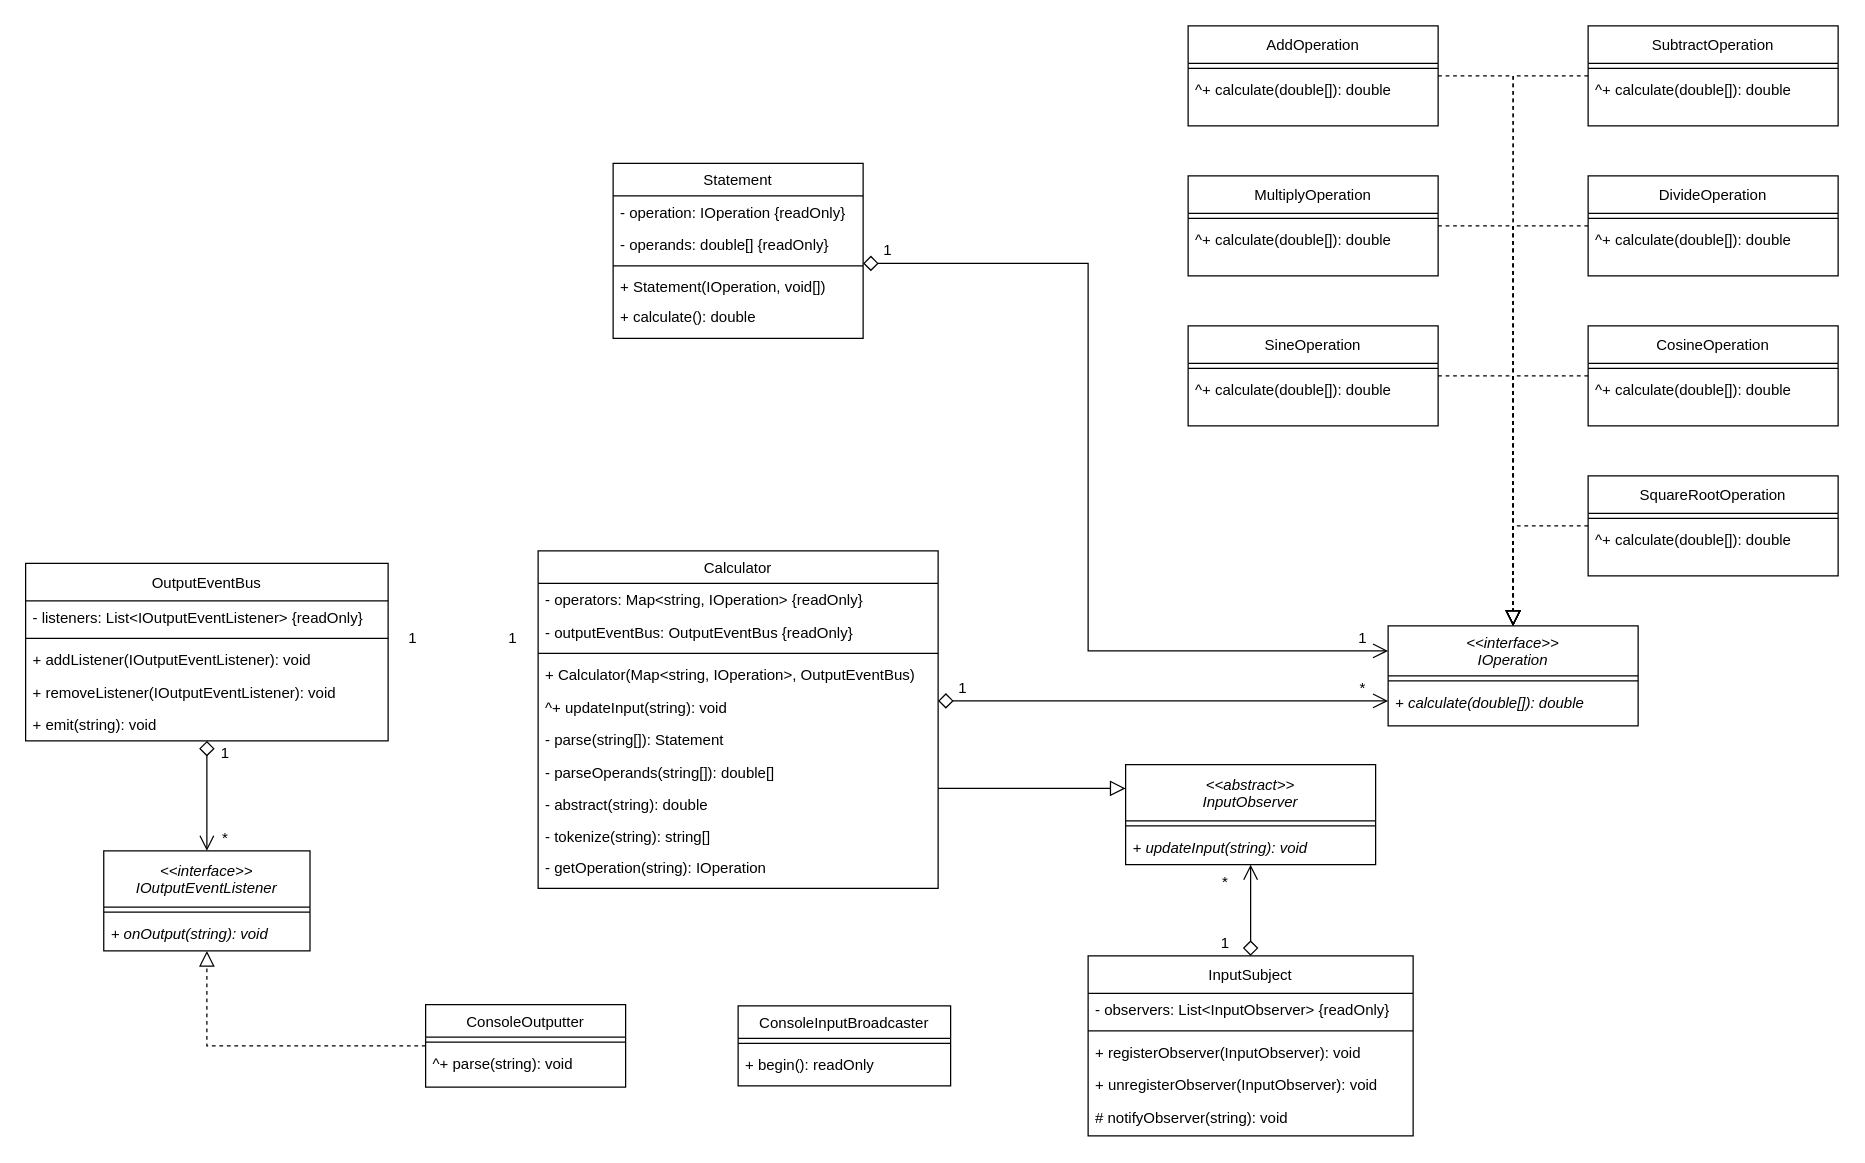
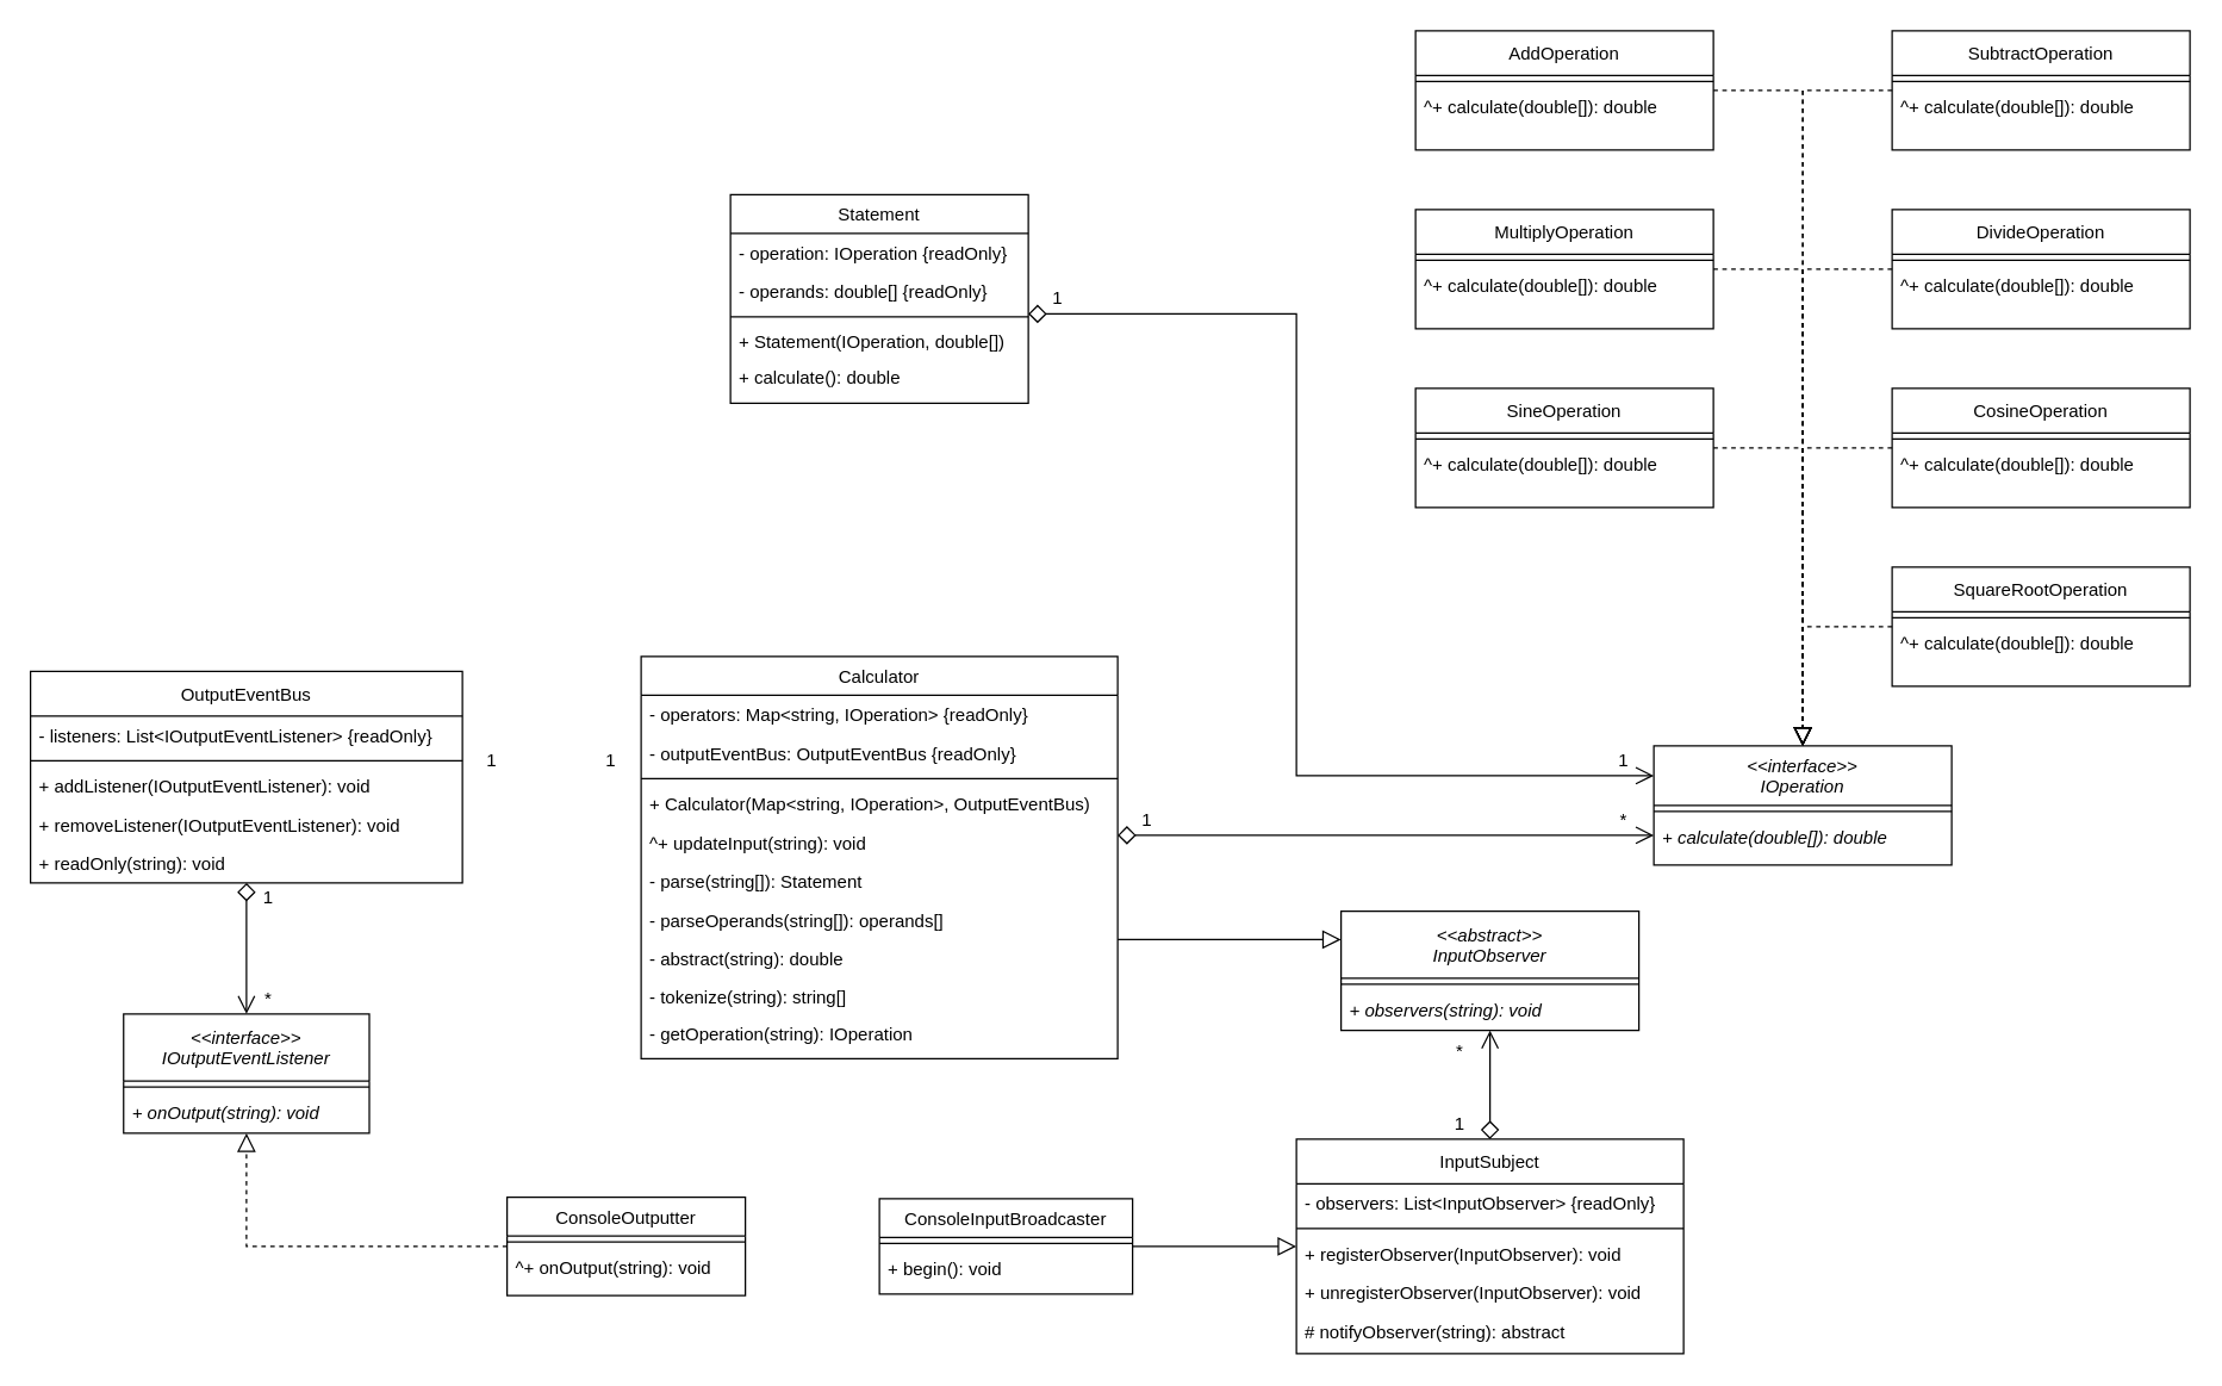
- <mxCell id="89" value="+ Statement(IOperation, void[])" style="text;align=left;verticalAlign=middle;spacingLeft=4;spacingRight=4;overflow=hidden;rotatable=0;points=[[0,0.5],[1,0.5]];portConstraint=eastwest;" parent="85" vertex="1"><mxGeometry y="86" width="200" height="24" as="geometry" /></mxCell>
+ <mxCell id="89" value="+ Statement(IOperation, double[])" style="text;align=left;verticalAlign=middle;spacingLeft=4;spacingRight=4;overflow=hidden;rotatable=0;points=[[0,0.5],[1,0.5]];portConstraint=eastwest;" parent="85" vertex="1"><mxGeometry y="86" width="200" height="24" as="geometry" /></mxCell>
- <mxCell id="32" value="+ emit(string): void" style="text;align=left;verticalAlign=middle;spacingLeft=4;spacingRight=4;overflow=hidden;rotatable=0;points=[[0,0.5],[1,0.5]];portConstraint=eastwest;fontStyle=0" parent="27" vertex="1"><mxGeometry y="116" width="290" height="26" as="geometry" /></mxCell>
+ <mxCell id="32" value="+ readOnly(string): void" style="text;align=left;verticalAlign=middle;spacingLeft=4;spacingRight=4;overflow=hidden;rotatable=0;points=[[0,0.5],[1,0.5]];portConstraint=eastwest;fontStyle=0" parent="27" vertex="1"><mxGeometry y="116" width="290" height="26" as="geometry" /></mxCell>
- <mxCell id="60" value="- parseOperands(string[]): double[]" style="text;align=left;verticalAlign=middle;spacingLeft=4;spacingRight=4;overflow=hidden;rotatable=0;points=[[0,0.5],[1,0.5]];portConstraint=eastwest;" parent="53" vertex="1"><mxGeometry y="164" width="320" height="26" as="geometry" /></mxCell>
+ <mxCell id="60" value="- parseOperands(string[]): operands[]" style="text;align=left;verticalAlign=middle;spacingLeft=4;spacingRight=4;overflow=hidden;rotatable=0;points=[[0,0.5],[1,0.5]];portConstraint=eastwest;" parent="53" vertex="1"><mxGeometry y="164" width="320" height="26" as="geometry" /></mxCell>
- <mxCell id="42" value="+ updateInput(string): void" style="text;align=left;verticalAlign=middle;spacingLeft=4;spacingRight=4;overflow=hidden;rotatable=0;points=[[0,0.5],[1,0.5]];portConstraint=eastwest;fontStyle=2" parent="40" vertex="1"><mxGeometry y="53" width="200" height="26" as="geometry" /></mxCell>
+ <mxCell id="42" value="+ observers(string): void" style="text;align=left;verticalAlign=middle;spacingLeft=4;spacingRight=4;overflow=hidden;rotatable=0;points=[[0,0.5],[1,0.5]];portConstraint=eastwest;fontStyle=2" parent="40" vertex="1"><mxGeometry y="53" width="200" height="26" as="geometry" /></mxCell>
+ <mxCell id="24" style="edgeStyle=orthogonalEdgeStyle;rounded=0;orthogonalLoop=1;jettySize=auto;html=1;startArrow=none;startFill=0;startSize=10;endArrow=block;endFill=0;endSize=10;targetPerimeterSpacing=0;verticalAlign=middle;" parent="1" source="34" target="64" edge="1"><mxGeometry relative="1" as="geometry" /></mxCell>
- <mxCell id="39" value="^+ parse(string): void" style="text;align=left;verticalAlign=middle;spacingLeft=4;spacingRight=4;overflow=hidden;rotatable=0;points=[[0,0.5],[1,0.5]];portConstraint=eastwest;fontStyle=0" parent="37" vertex="1"><mxGeometry y="34" width="160" height="26" as="geometry" /></mxCell>
+ <mxCell id="39" value="^+ onOutput(string): void" style="text;align=left;verticalAlign=middle;spacingLeft=4;spacingRight=4;overflow=hidden;rotatable=0;points=[[0,0.5],[1,0.5]];portConstraint=eastwest;fontStyle=0" parent="37" vertex="1"><mxGeometry y="34" width="160" height="26" as="geometry" /></mxCell>
- <mxCell id="36" value="+ begin(): readOnly" style="text;align=left;verticalAlign=middle;spacingLeft=4;spacingRight=4;overflow=hidden;rotatable=0;points=[[0,0.5],[1,0.5]];portConstraint=eastwest;fontStyle=0" parent="34" vertex="1"><mxGeometry y="34" width="170" height="26" as="geometry" /></mxCell>
+ <mxCell id="36" value="+ begin(): void" style="text;align=left;verticalAlign=middle;spacingLeft=4;spacingRight=4;overflow=hidden;rotatable=0;points=[[0,0.5],[1,0.5]];portConstraint=eastwest;fontStyle=0" parent="34" vertex="1"><mxGeometry y="34" width="170" height="26" as="geometry" /></mxCell>
- <mxCell id="69" value="# notifyObserver(string): void" style="text;align=left;verticalAlign=middle;spacingLeft=4;spacingRight=4;overflow=hidden;rotatable=0;points=[[0,0.5],[1,0.5]];portConstraint=eastwest;" parent="64" vertex="1"><mxGeometry y="116" width="260" height="26" as="geometry" /></mxCell>
+ <mxCell id="69" value="# notifyObserver(string): abstract" style="text;align=left;verticalAlign=middle;spacingLeft=4;spacingRight=4;overflow=hidden;rotatable=0;points=[[0,0.5],[1,0.5]];portConstraint=eastwest;" parent="64" vertex="1"><mxGeometry y="116" width="260" height="26" as="geometry" /></mxCell>
